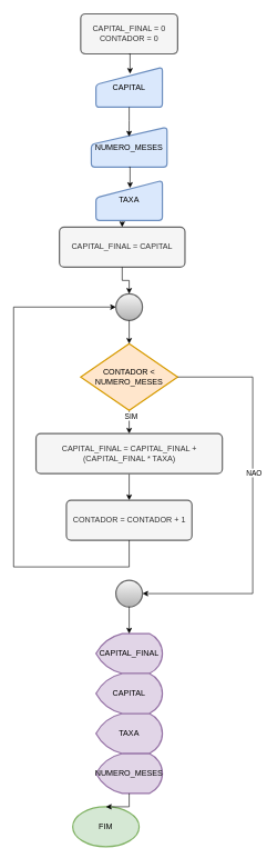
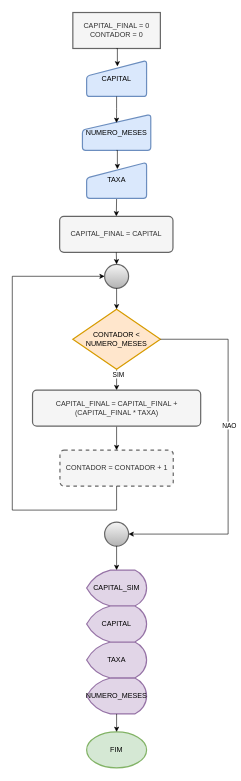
- <mxCell id="3" value="CAPITAL_FINAL = 0&lt;div&gt;CONTADOR = 0&lt;/div&gt;" style="rounded=1;whiteSpace=wrap;html=1;absoluteArcSize=1;arcSize=14;strokeWidth=2;fillColor=#f5f5f5;fontColor=#333333;strokeColor=#666666;" vertex="1" parent="1"><mxGeometry x="121" y="20" width="146" height="60" as="geometry" /></mxCell>
+ <mxCell id="3" value="CAPITAL_FINAL = 0&lt;div&gt;CONTADOR = 0&lt;/div&gt;" style="whiteSpace=wrap;html=1;absoluteArcSize=1;arcSize=14;strokeWidth=2;fillColor=#f5f5f5;fontColor=#333333;strokeColor=#666666;rounded=0;" vertex="1" parent="1"><mxGeometry x="121" y="20" width="146" height="60" as="geometry" /></mxCell>
- <mxCell id="8" value="CAPITAL_FINAL = CAPITAL" style="rounded=1;whiteSpace=wrap;html=1;absoluteArcSize=1;arcSize=14;strokeWidth=2;fillColor=#f5f5f5;fontColor=#333333;strokeColor=#666666;" vertex="1" parent="1"><mxGeometry x="89" y="340" width="189" height="60" as="geometry" /></mxCell>
+ <mxCell id="8" value="CAPITAL_FINAL = CAPITAL" style="rounded=1;whiteSpace=wrap;html=1;absoluteArcSize=1;arcSize=14;strokeWidth=2;fillColor=#f5f5f5;fontColor=#333333;strokeColor=#666666;" vertex="1" parent="1"><mxGeometry x="99" y="360" width="189" height="60" as="geometry" /></mxCell>
- <mxCell id="15" value="&lt;div&gt;CONTADOR = CONTADOR + 1&lt;/div&gt;" style="rounded=1;whiteSpace=wrap;html=1;absoluteArcSize=1;arcSize=14;strokeWidth=2;fillColor=#f5f5f5;fontColor=#333333;strokeColor=#666666;" vertex="1" parent="1"><mxGeometry x="99.5" y="750" width="189" height="60" as="geometry" /></mxCell>
+ <mxCell id="15" value="&lt;div&gt;CONTADOR = CONTADOR + 1&lt;/div&gt;" style="rounded=1;whiteSpace=wrap;html=1;absoluteArcSize=1;arcSize=14;strokeWidth=2;fillColor=#f5f5f5;fontColor=#333333;strokeColor=#666666;dashed=1;" vertex="1" parent="1"><mxGeometry x="99.5" y="750" width="189" height="60" as="geometry" /></mxCell>
- <mxCell id="18" value="CAPITAL_FINAL" style="strokeWidth=2;html=1;shape=mxgraph.flowchart.display;whiteSpace=wrap;fillColor=#e1d5e7;strokeColor=#9673a6;" vertex="1" parent="1"><mxGeometry x="144" y="950" width="100" height="60" as="geometry" /></mxCell>
+ <mxCell id="18" value="CAPITAL_SIM" style="strokeWidth=2;html=1;shape=mxgraph.flowchart.display;whiteSpace=wrap;fillColor=#e1d5e7;strokeColor=#9673a6;" vertex="1" parent="1"><mxGeometry x="144" y="950" width="100" height="60" as="geometry" /></mxCell>
- <mxCell id="2" value="FIM" style="strokeWidth=2;html=1;shape=mxgraph.flowchart.start_1;whiteSpace=wrap;fillColor=#d5e8d4;strokeColor=#82b366;" vertex="1" parent="1"><mxGeometry x="109" y="1210" width="100" height="60" as="geometry" /></mxCell>
+ <mxCell id="2" value="FIM" style="strokeWidth=2;html=1;shape=mxgraph.flowchart.start_1;whiteSpace=wrap;fillColor=#d5e8d4;strokeColor=#82b366;" vertex="1" parent="1"><mxGeometry x="144" y="1220" width="100" height="60" as="geometry" /></mxCell>
